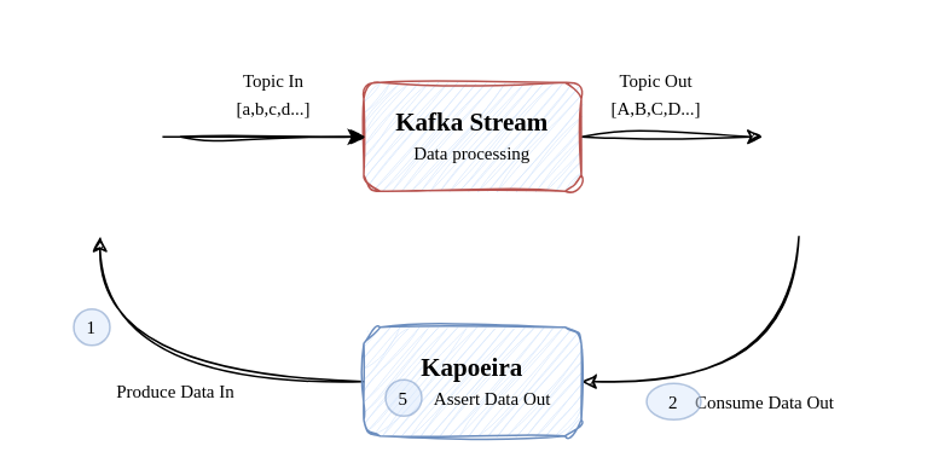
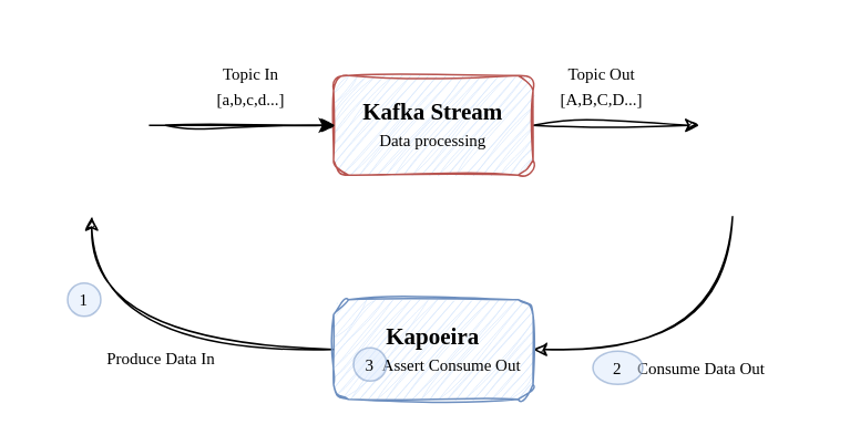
- <mxCell id="14" value="&lt;font data-font-src=&quot;https://fonts.googleapis.com/css?family=Handlee&quot; face=&quot;Handlee&quot;&gt;&lt;b style=&quot;font-size: 14px;&quot;&gt;Kapoeira&lt;/b&gt;&lt;br&gt;&lt;font style=&quot;font-size: 10px;&quot;&gt;&amp;nbsp; &amp;nbsp; &amp;nbsp; &amp;nbsp; &amp;nbsp;Assert Data Out&lt;/font&gt;&lt;/font&gt;" style="rounded=1;whiteSpace=wrap;html=1;sketch=1;curveFitting=1;jiggle=2;fillColor=#dae8fc;strokeColor=#6c8ebf;shadow=0;glass=0;" parent="1" vertex="1"><mxGeometry x="200" y="180" width="120" height="60" as="geometry" /></mxCell>
+ <mxCell id="14" value="&lt;font data-font-src=&quot;https://fonts.googleapis.com/css?family=Handlee&quot; face=&quot;Handlee&quot;&gt;&lt;b style=&quot;font-size: 14px;&quot;&gt;Kapoeira&lt;/b&gt;&lt;br&gt;&lt;font style=&quot;font-size: 10px;&quot;&gt;&amp;nbsp; &amp;nbsp; &amp;nbsp; &amp;nbsp; &amp;nbsp;Assert Consume Out&lt;/font&gt;&lt;/font&gt;" style="rounded=1;whiteSpace=wrap;html=1;sketch=1;curveFitting=1;jiggle=2;fillColor=#dae8fc;strokeColor=#6c8ebf;shadow=0;glass=0;" parent="1" vertex="1"><mxGeometry x="200" y="180" width="120" height="60" as="geometry" /></mxCell>
- <mxCell id="16" value="&lt;font data-font-src=&quot;https://fonts.googleapis.com/css?family=Handlee&quot; face=&quot;Handlee&quot; style=&quot;font-size: 10px;&quot;&gt;5&lt;/font&gt;" style="ellipse;whiteSpace=wrap;html=1;aspect=fixed;strokeColor=#6c8ebf;strokeWidth=1;fontFamily=Helvetica;fontSize=12;fillColor=#dae8fc;opacity=50;" parent="1" vertex="1"><mxGeometry x="212" y="209" width="20" height="20" as="geometry" /></mxCell>
+ <mxCell id="16" value="&lt;font data-font-src=&quot;https://fonts.googleapis.com/css?family=Handlee&quot; face=&quot;Handlee&quot; style=&quot;font-size: 10px;&quot;&gt;3&lt;/font&gt;" style="ellipse;whiteSpace=wrap;html=1;aspect=fixed;strokeColor=#6c8ebf;strokeWidth=1;fontFamily=Helvetica;fontSize=12;fillColor=#dae8fc;opacity=50;" parent="1" vertex="1"><mxGeometry x="212" y="209" width="20" height="20" as="geometry" /></mxCell>
